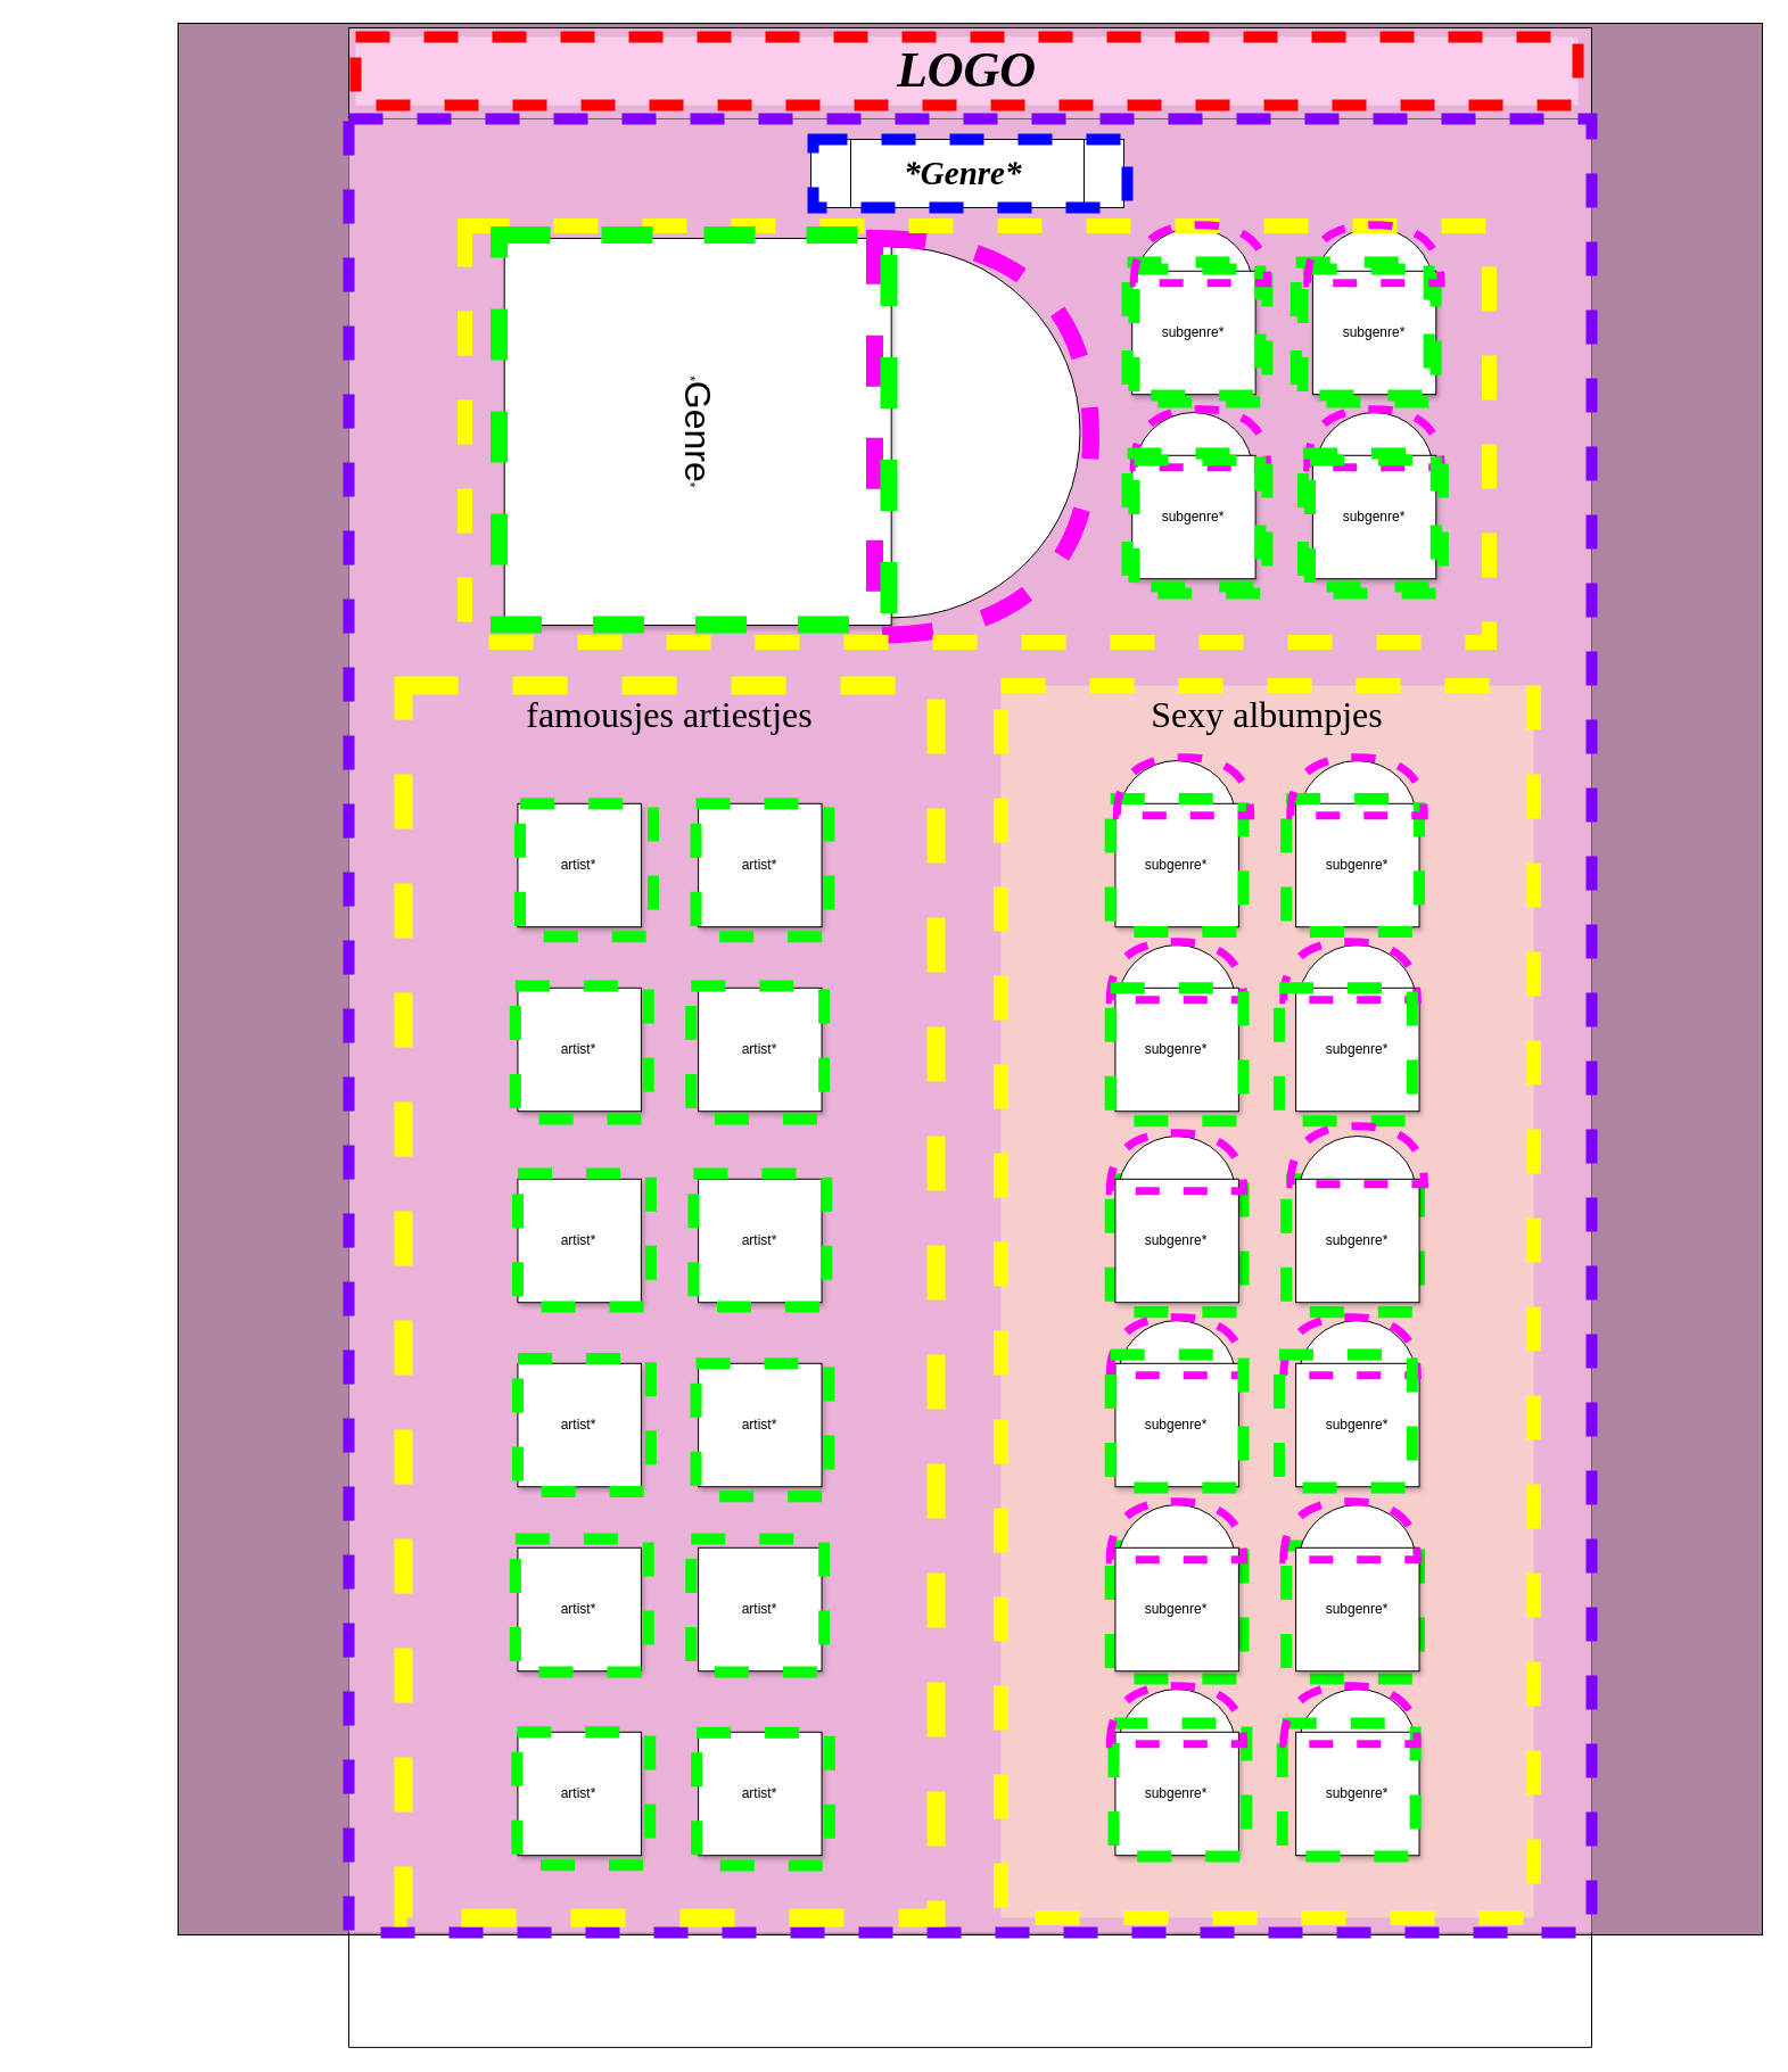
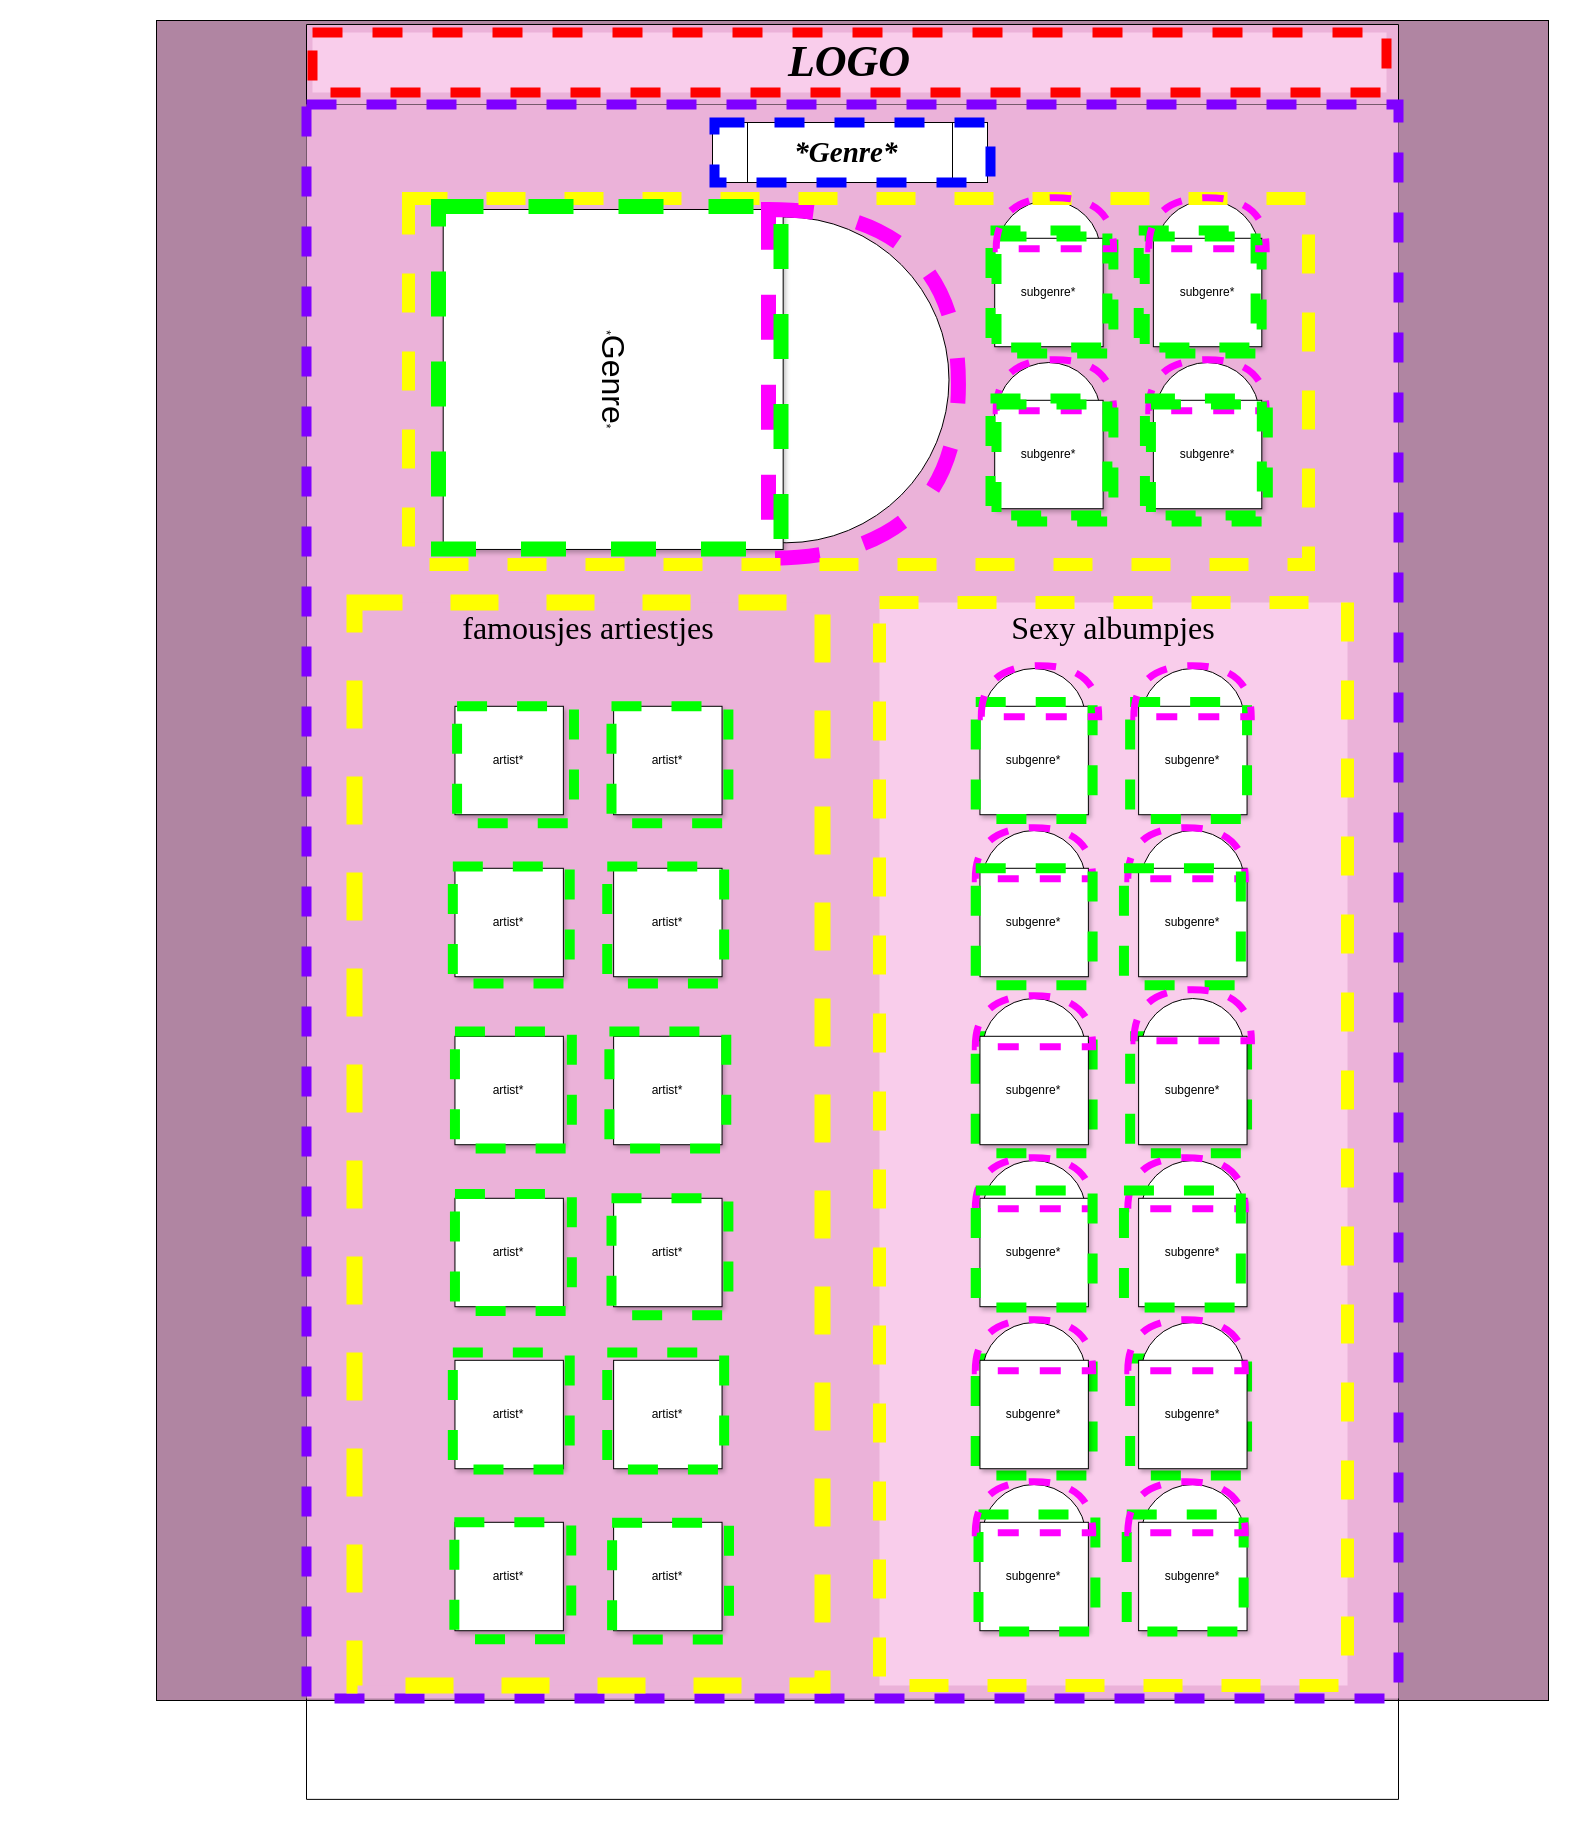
- <mxCell id="7" value="&lt;font face=&quot;Garamond&quot;&gt;Sexy albumpjes&lt;/font&gt;" style="rounded=0;whiteSpace=wrap;html=1;fontSize=32;fillColor=#f8cecc;verticalAlign=top;strokeWidth=13;dashed=1;strokeColor=#FFFF00;" parent="6" vertex="1"><mxGeometry x="678" y="393" width="468" height="1083" as="geometry" /></mxCell>
+ <mxCell id="7" value="&lt;font face=&quot;Garamond&quot;&gt;Sexy albumpjes&lt;/font&gt;" style="rounded=0;whiteSpace=wrap;html=1;fontSize=32;fillColor=#F9CDEB;verticalAlign=top;strokeWidth=13;dashed=1;strokeColor=#FFFF00;" parent="6" vertex="1"><mxGeometry x="678" y="393" width="468" height="1083" as="geometry" /></mxCell>
